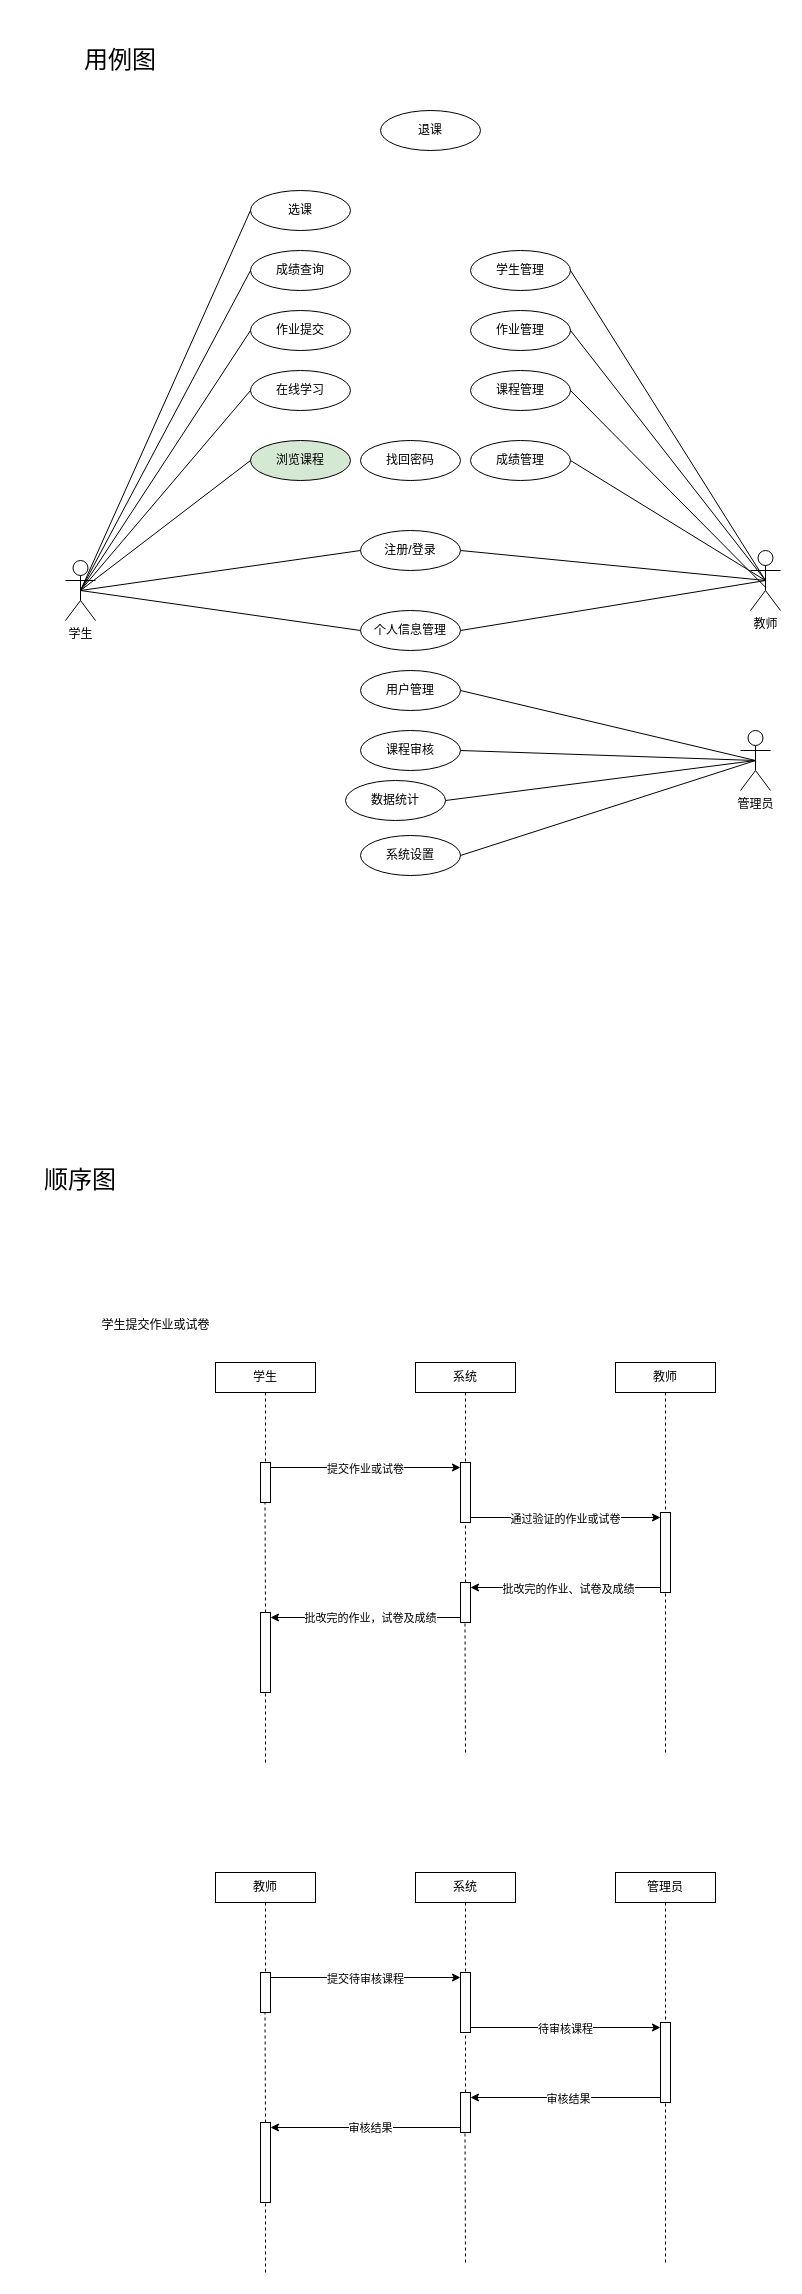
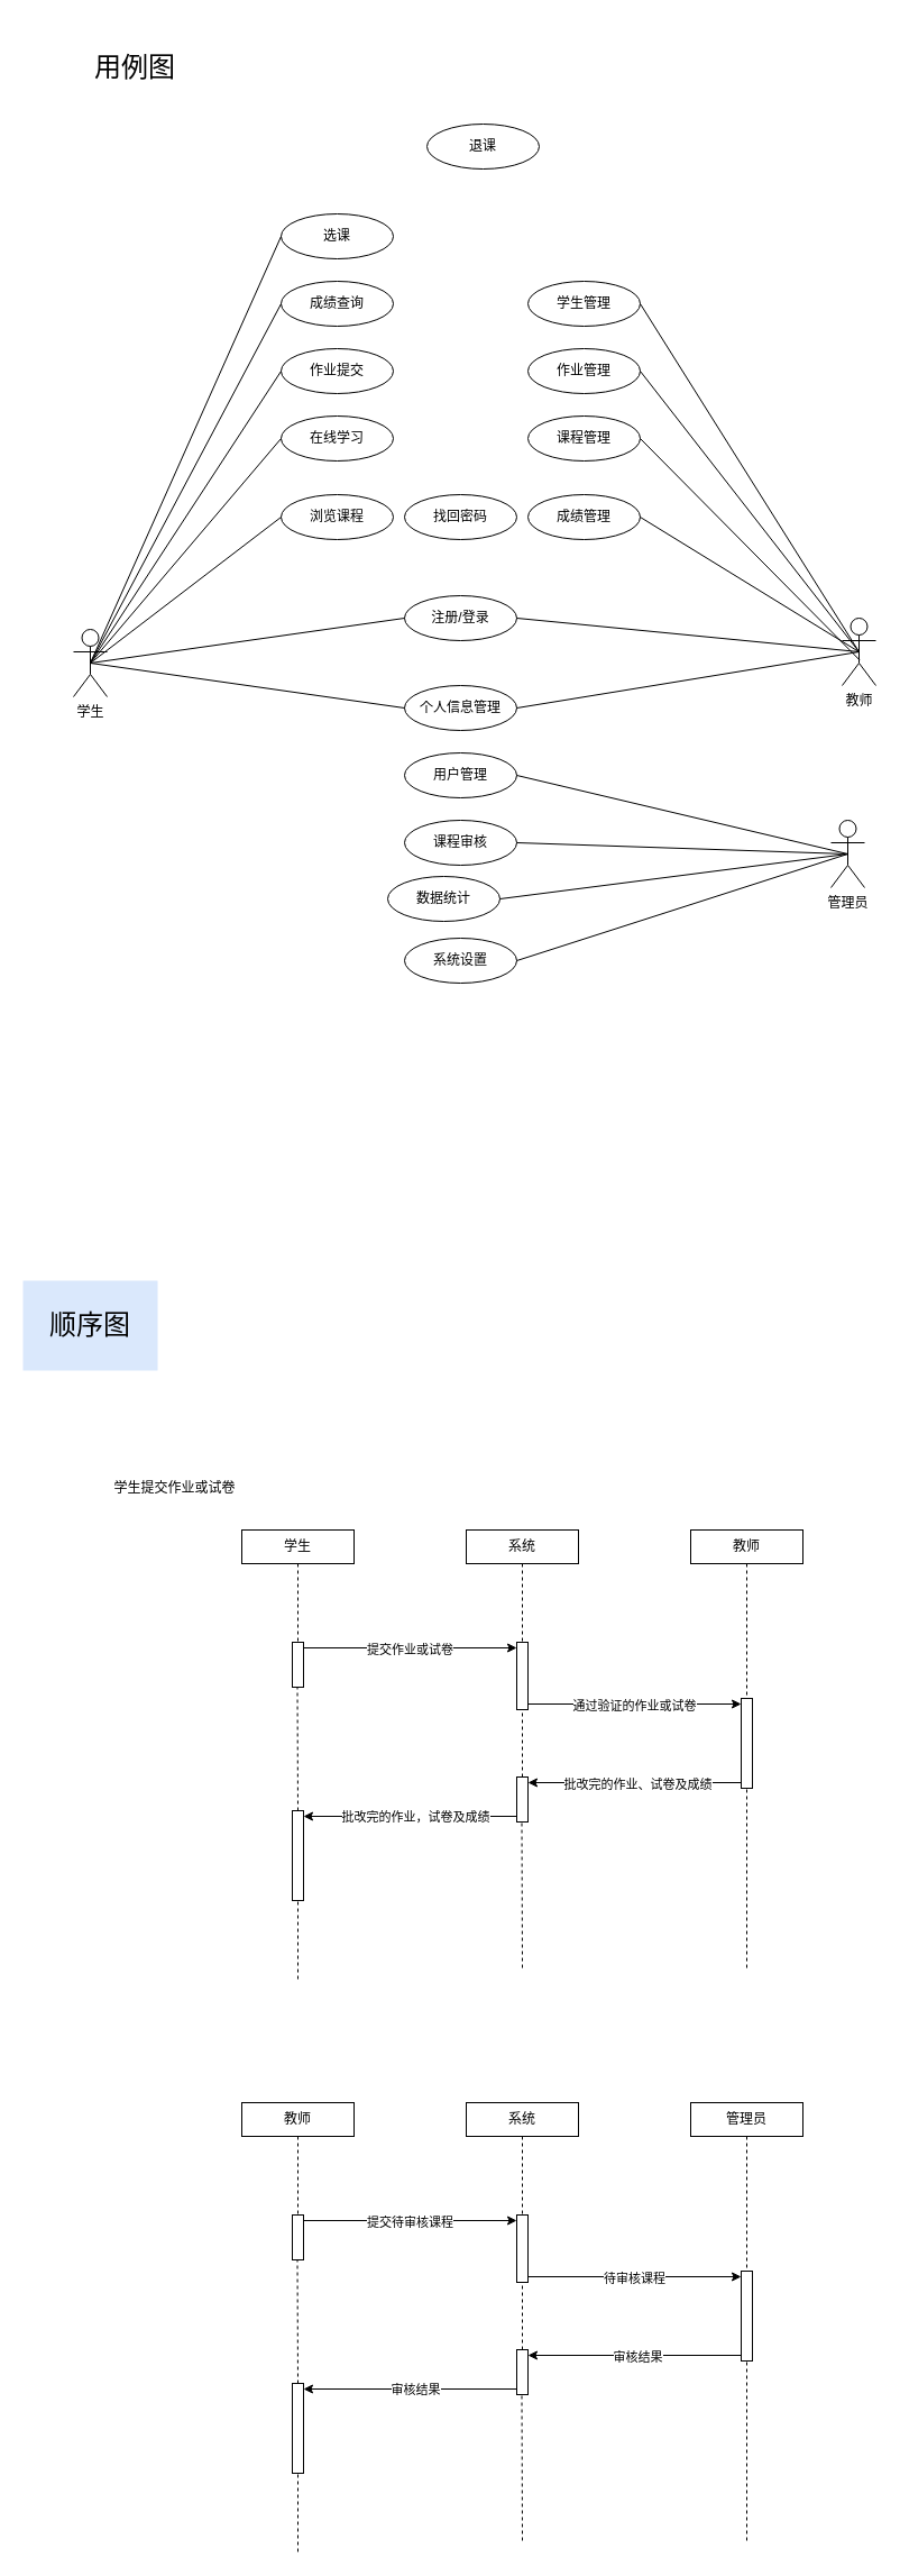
- <mxCell id="7" value="浏览课程" style="ellipse;whiteSpace=wrap;html=1;fillColor=#d5e8d4;" parent="1" vertex="1"><mxGeometry x="250" y="440" width="100" height="40" as="geometry" /></mxCell>
+ <mxCell id="7" value="浏览课程" style="ellipse;whiteSpace=wrap;html=1;" parent="1" vertex="1"><mxGeometry x="250" y="440" width="100" height="40" as="geometry" /></mxCell>
- <mxCell id="64" value="顺序图" style="rounded=0;whiteSpace=wrap;html=1;fontStyle=0;fontSize=24;strokeColor=none;" parent="1" vertex="1"><mxGeometry x="20" y="1140" width="120" height="80" as="geometry" /></mxCell>
+ <mxCell id="64" value="顺序图" style="rounded=0;whiteSpace=wrap;html=1;fontStyle=0;fontSize=24;strokeColor=none;fillColor=#dae8fc;" parent="1" vertex="1"><mxGeometry x="20" y="1140" width="120" height="80" as="geometry" /></mxCell>
